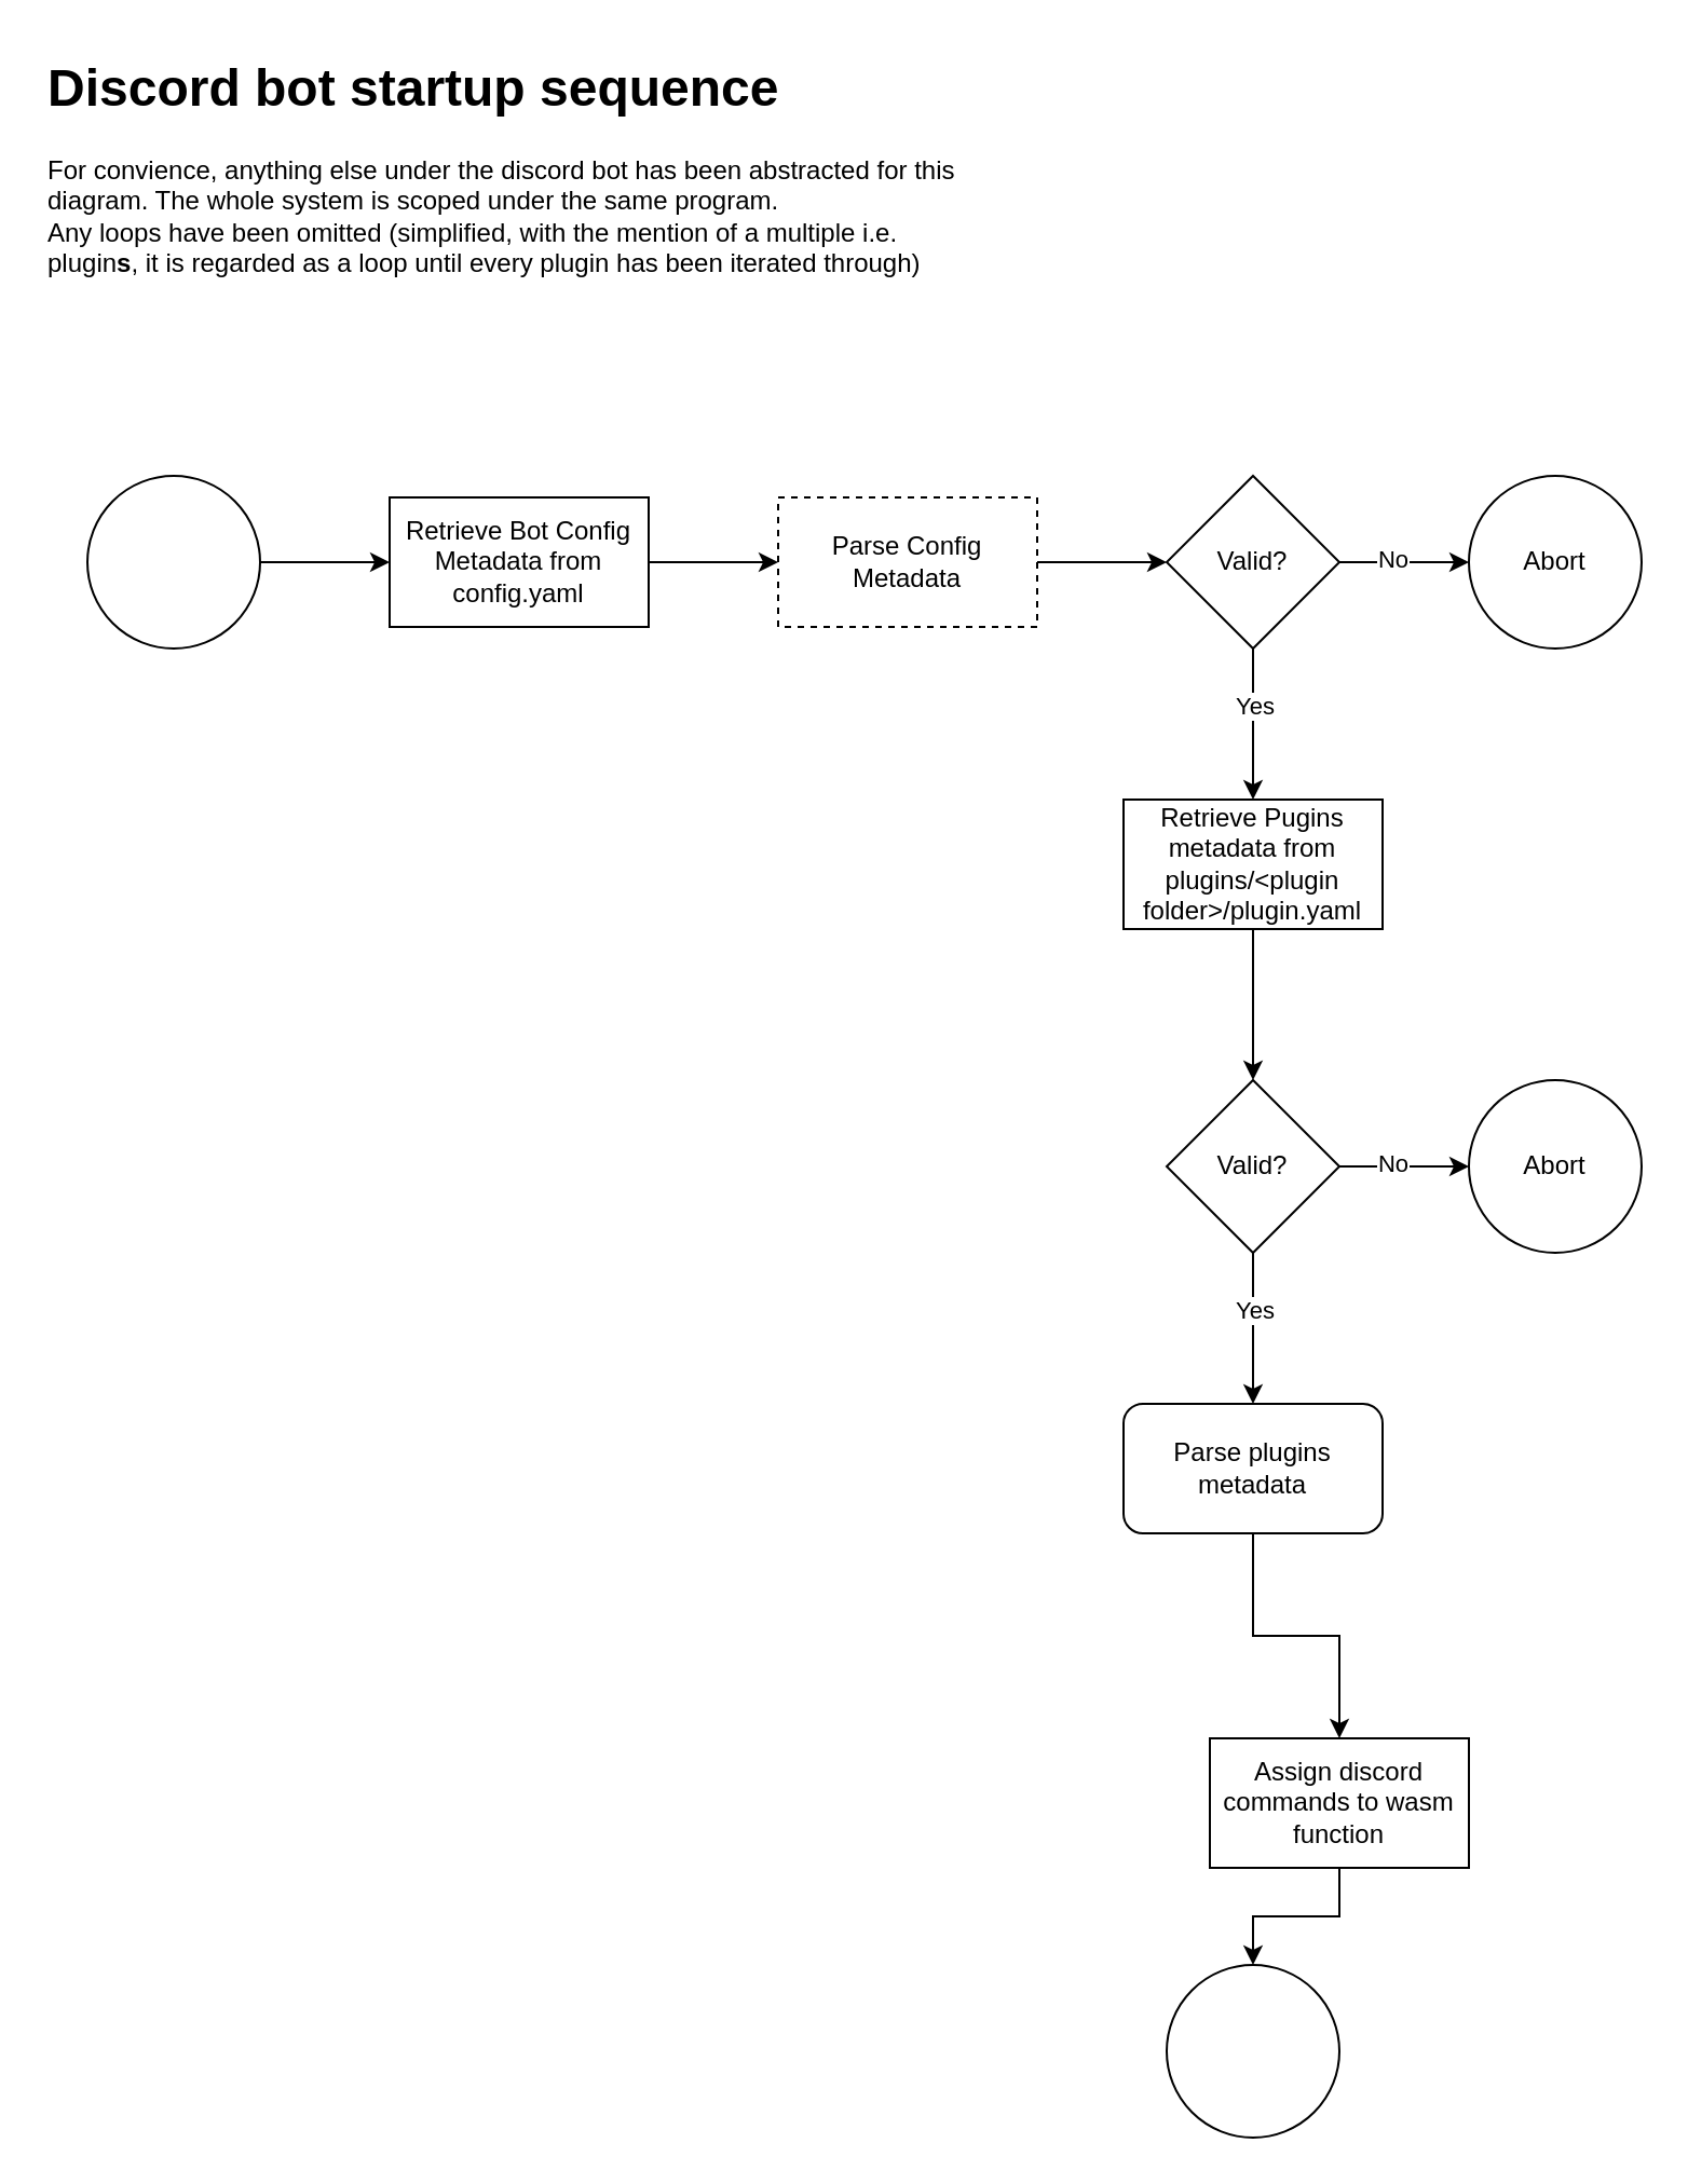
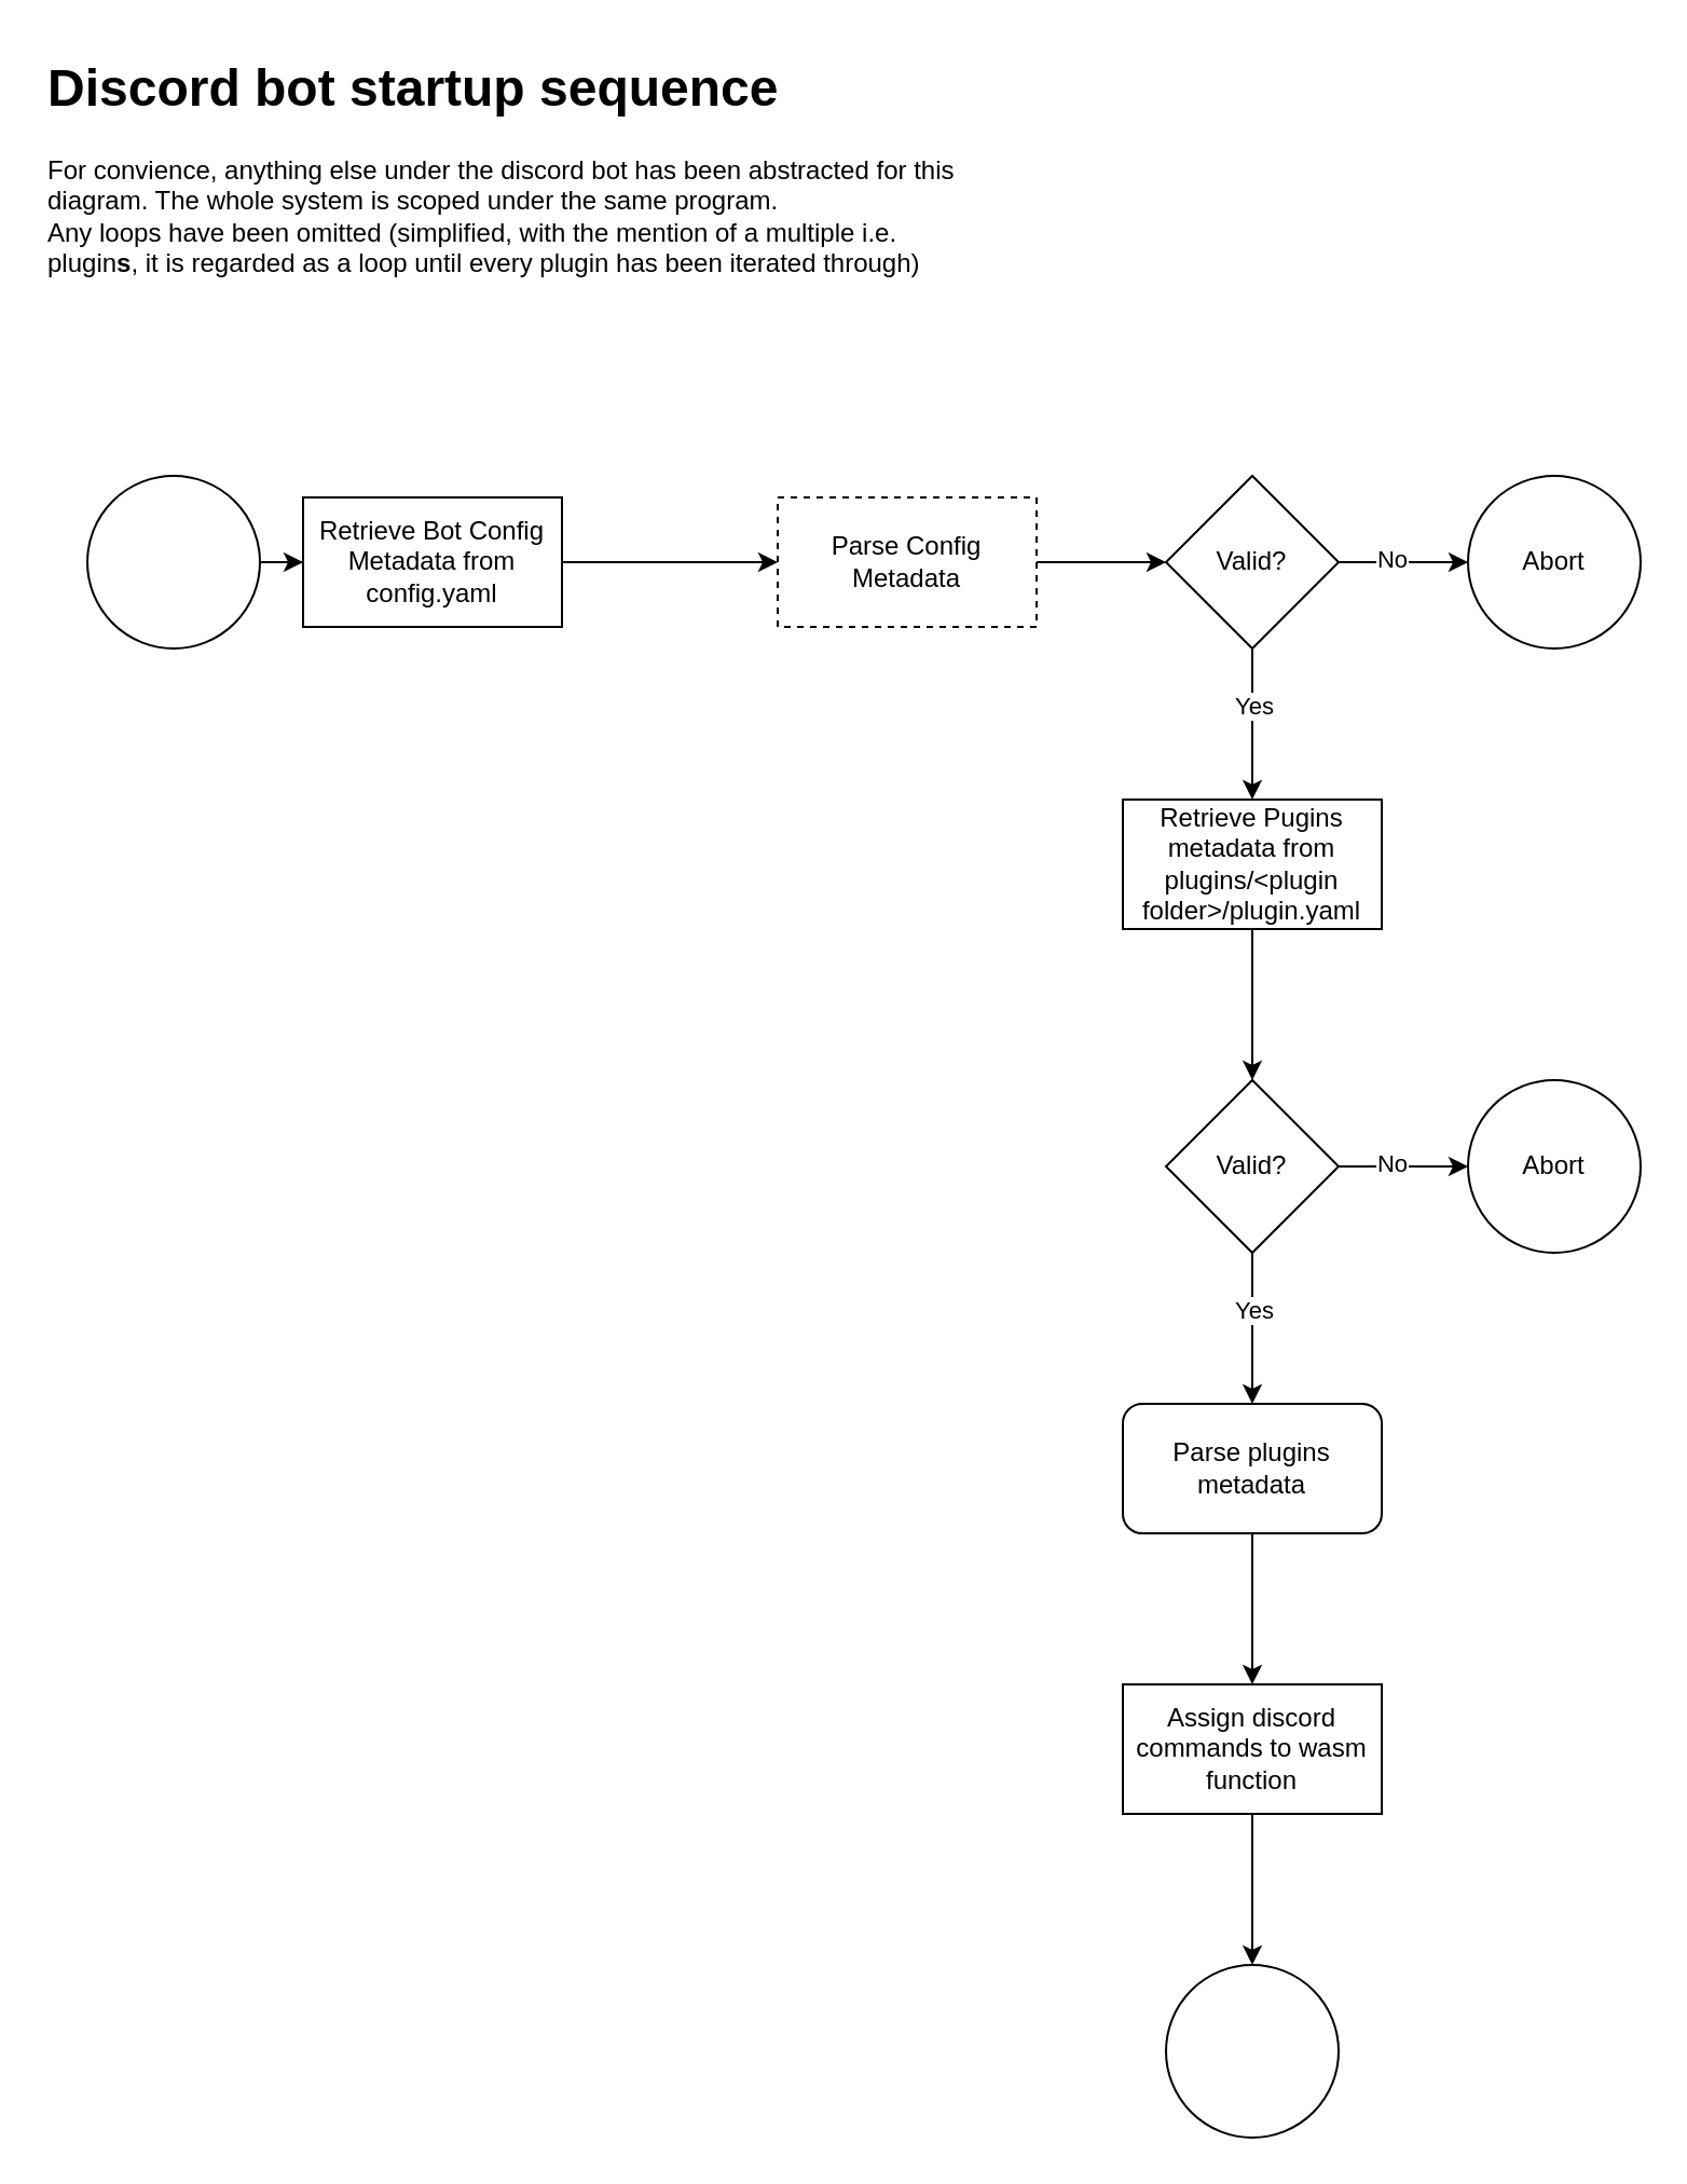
- <mxCell id="6" value="Retrieve Bot Config Metadata from config.yaml" style="rounded=0;whiteSpace=wrap;html=1;" vertex="1" parent="1"><mxGeometry x="180" y="230" width="120" height="60" as="geometry" /></mxCell>
+ <mxCell id="6" value="Retrieve Bot Config Metadata from config.yaml" style="rounded=0;whiteSpace=wrap;html=1;" vertex="1" parent="1"><mxGeometry x="140" y="230" width="120" height="60" as="geometry" /></mxCell>
- <mxCell id="26" value="Assign discord commands to wasm function" style="rounded=0;whiteSpace=wrap;html=1;" vertex="1" parent="1"><mxGeometry x="560" y="805" width="120" height="60" as="geometry" /></mxCell>
+ <mxCell id="26" value="Assign discord commands to wasm function" style="rounded=0;whiteSpace=wrap;html=1;" vertex="1" parent="1"><mxGeometry x="520" y="780" width="120" height="60" as="geometry" /></mxCell>
